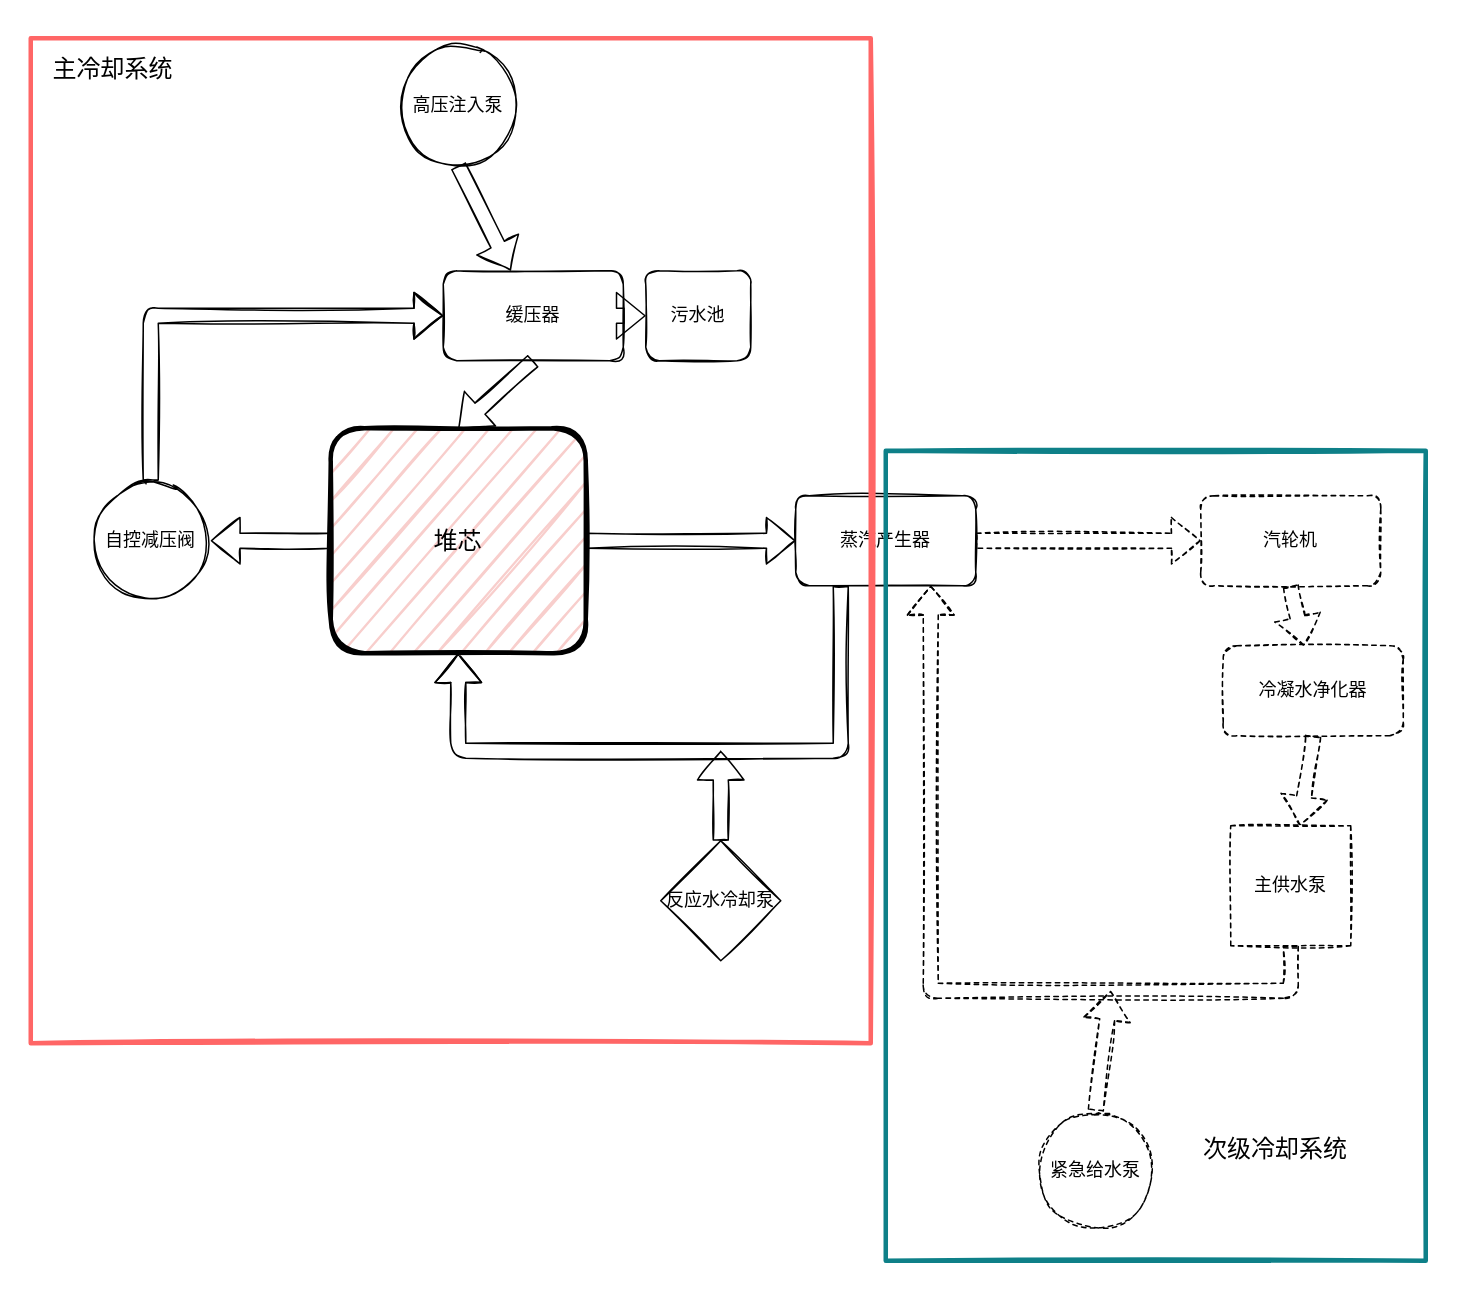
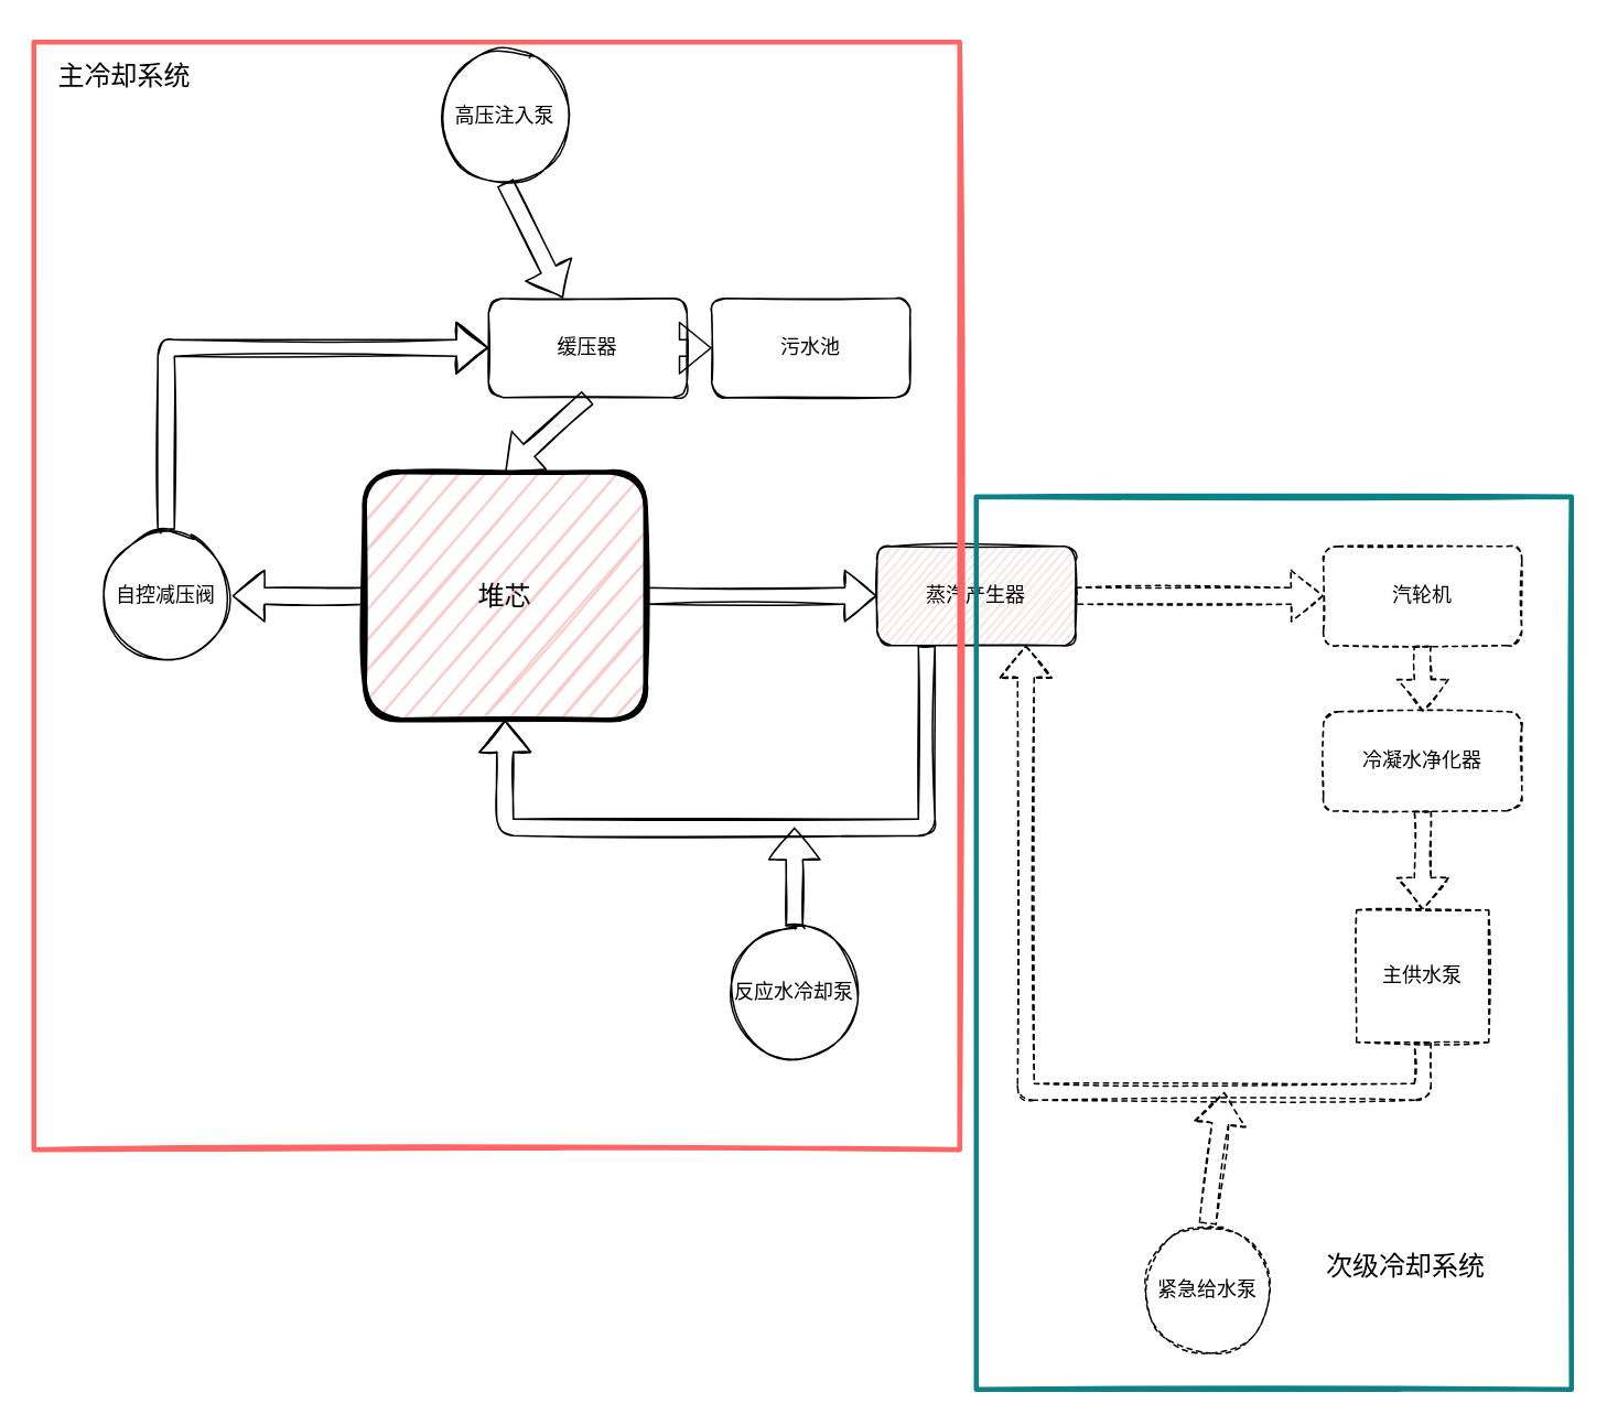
- <mxCell id="16" value="污水池" style="rounded=1;whiteSpace=wrap;html=1;sketch=1;fillColor=default;" parent="1" vertex="1"><mxGeometry x="430" y="180" width="70" height="60" as="geometry" /></mxCell>
+ <mxCell id="16" value="污水池" style="rounded=1;whiteSpace=wrap;html=1;sketch=1;fillColor=default;" parent="1" vertex="1"><mxGeometry x="430" y="180" width="120" height="60" as="geometry" /></mxCell>
- <mxCell id="2" value="蒸汽产生器" style="rounded=1;whiteSpace=wrap;html=1;sketch=1;" parent="1" vertex="1"><mxGeometry x="530" y="330" width="120" height="60" as="geometry" /></mxCell>
+ <mxCell id="2" value="蒸汽产生器" style="rounded=1;whiteSpace=wrap;html=1;sketch=1;fillColor=#f8cecc;" parent="1" vertex="1"><mxGeometry x="530" y="330" width="120" height="60" as="geometry" /></mxCell>
- <mxCell id="7" value="冷凝水净化器" style="rounded=1;whiteSpace=wrap;html=1;dashed=1;sketch=1;fillColor=default;" parent="1" vertex="1"><mxGeometry x="815" y="430" width="120" height="60" as="geometry" /></mxCell>
+ <mxCell id="7" value="冷凝水净化器" style="rounded=1;whiteSpace=wrap;html=1;dashed=1;sketch=1;fillColor=default;" parent="1" vertex="1"><mxGeometry x="800" y="430" width="120" height="60" as="geometry" /></mxCell>
- <mxCell id="17" value="反应水冷却泵" style="rhombus;whiteSpace=wrap;html=1;aspect=fixed;sketch=1;fillColor=default;" parent="1" vertex="1"><mxGeometry x="440" y="560" width="80" height="80" as="geometry" /></mxCell>
+ <mxCell id="17" value="反应水冷却泵" style="ellipse;whiteSpace=wrap;html=1;aspect=fixed;sketch=1;fillColor=default;" parent="1" vertex="1"><mxGeometry x="440" y="560" width="80" height="80" as="geometry" /></mxCell>
